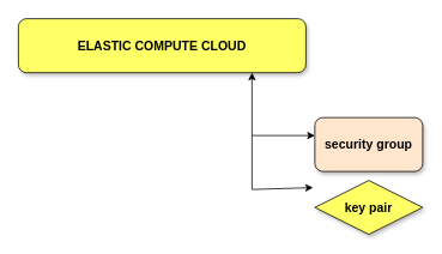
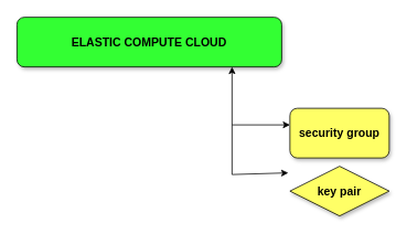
- <mxCell id="2" value="&lt;font style=&quot;font-size: 14px&quot;&gt;&lt;b&gt;ELASTIC COMPUTE CLOUD&lt;/b&gt;&lt;/font&gt;" style="rounded=1;whiteSpace=wrap;html=1;shadow=1;fillColor=#ffff66;" vertex="1" parent="1"><mxGeometry x="20" y="20" width="320" height="60" as="geometry" /></mxCell>
+ <mxCell id="2" value="&lt;font style=&quot;font-size: 14px&quot;&gt;&lt;b&gt;ELASTIC COMPUTE CLOUD&lt;/b&gt;&lt;/font&gt;" style="rounded=1;whiteSpace=wrap;html=1;shadow=1;fillColor=#33FF33;" vertex="1" parent="1"><mxGeometry x="20" y="20" width="320" height="60" as="geometry" /></mxCell>
- <mxCell id="5" value="&lt;font style=&quot;font-size: 14px&quot;&gt;&lt;b&gt;security group&lt;/b&gt;&lt;/font&gt;" style="rounded=1;whiteSpace=wrap;html=1;shadow=1;fillColor=#ffe6cc;" vertex="1" parent="1"><mxGeometry x="350" y="130" width="120" height="60" as="geometry" /></mxCell>
+ <mxCell id="5" value="&lt;font style=&quot;font-size: 14px&quot;&gt;&lt;b&gt;security group&lt;/b&gt;&lt;/font&gt;" style="rounded=1;whiteSpace=wrap;html=1;shadow=1;fillColor=#FFFF66;" vertex="1" parent="1"><mxGeometry x="350" y="130" width="120" height="60" as="geometry" /></mxCell>
